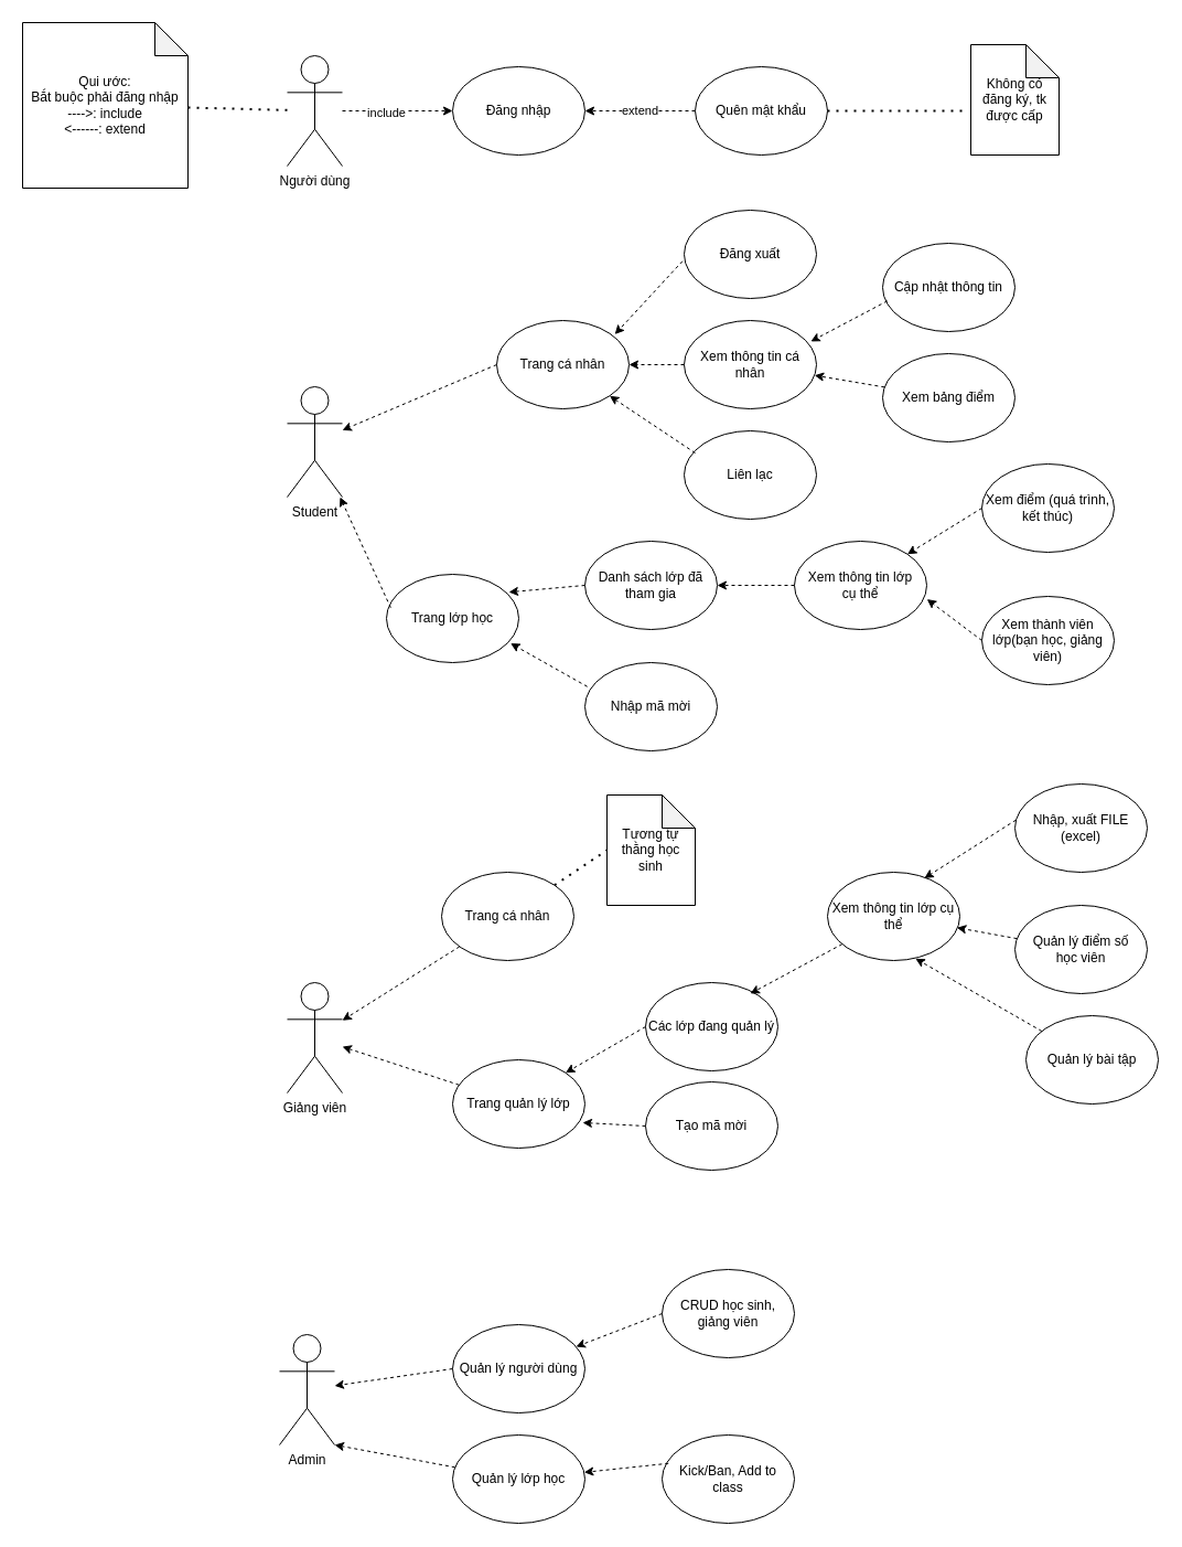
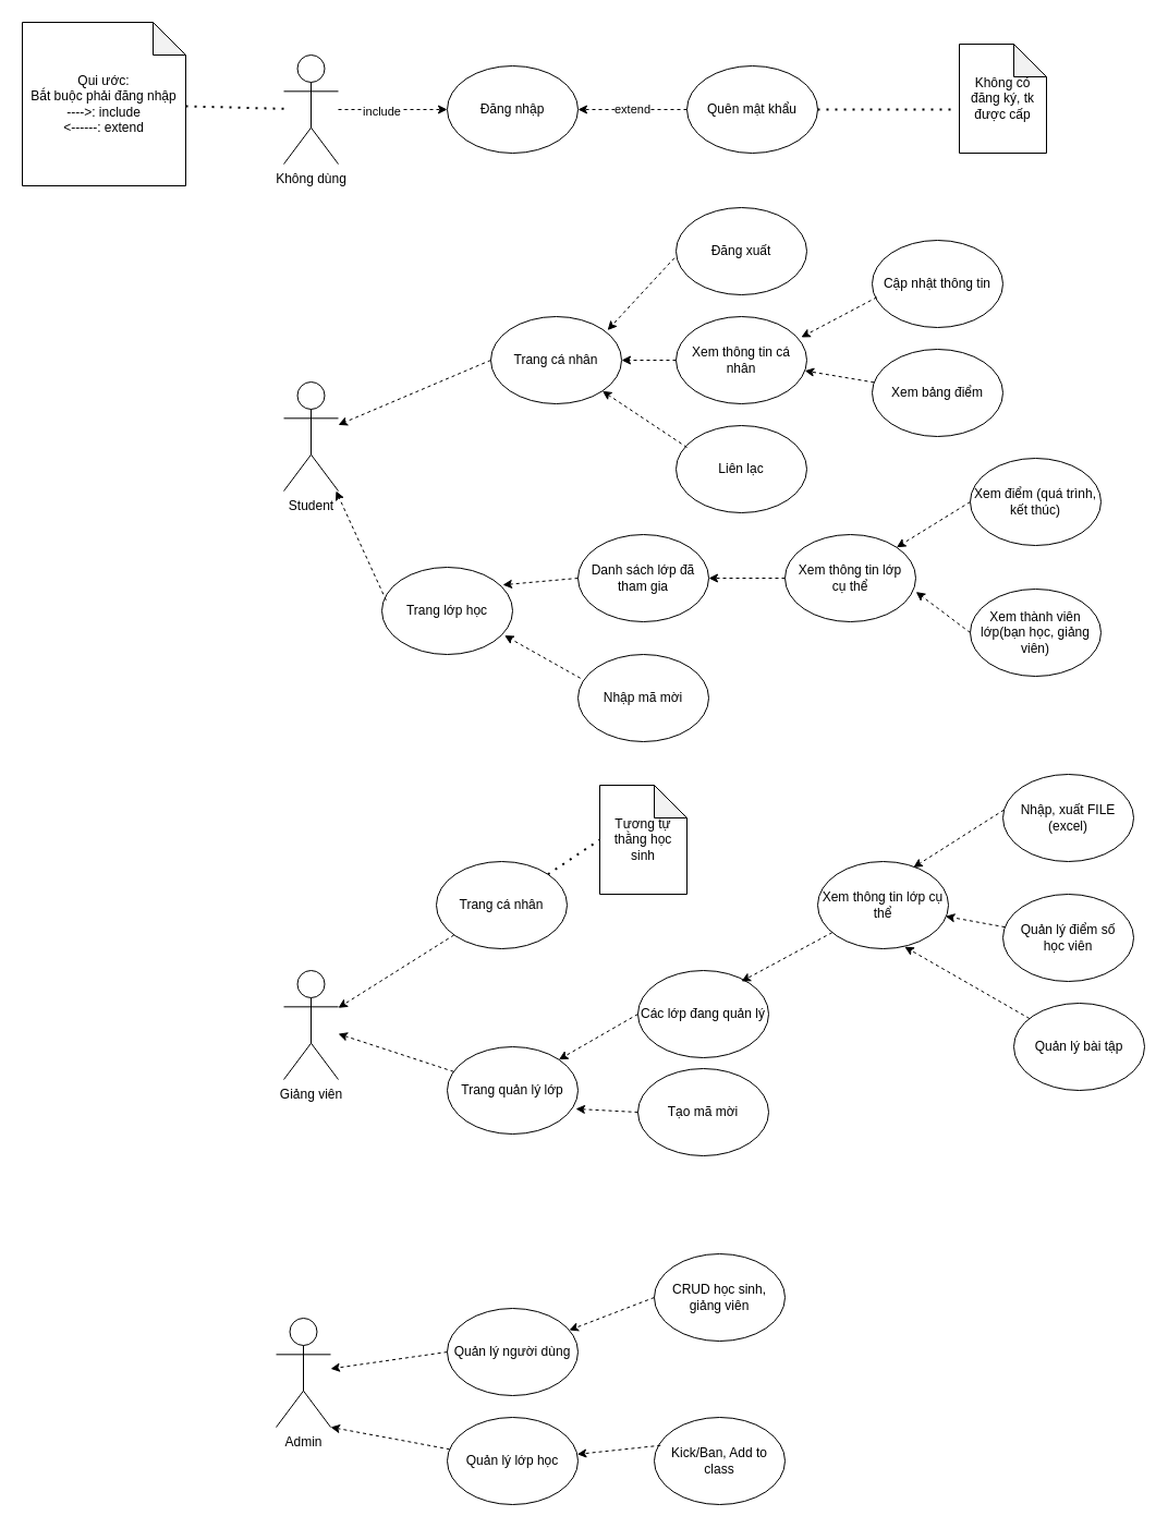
- <mxCell id="2" value="Người dùng" style="shape=umlActor;verticalLabelPosition=bottom;verticalAlign=top;html=1;outlineConnect=0;" parent="1" vertex="1"><mxGeometry x="260" y="50" width="50" height="100" as="geometry" /></mxCell>
+ <mxCell id="2" value="Không dùng" style="shape=umlActor;verticalLabelPosition=bottom;verticalAlign=top;html=1;outlineConnect=0;" parent="1" vertex="1"><mxGeometry x="260" y="50" width="50" height="100" as="geometry" /></mxCell>
